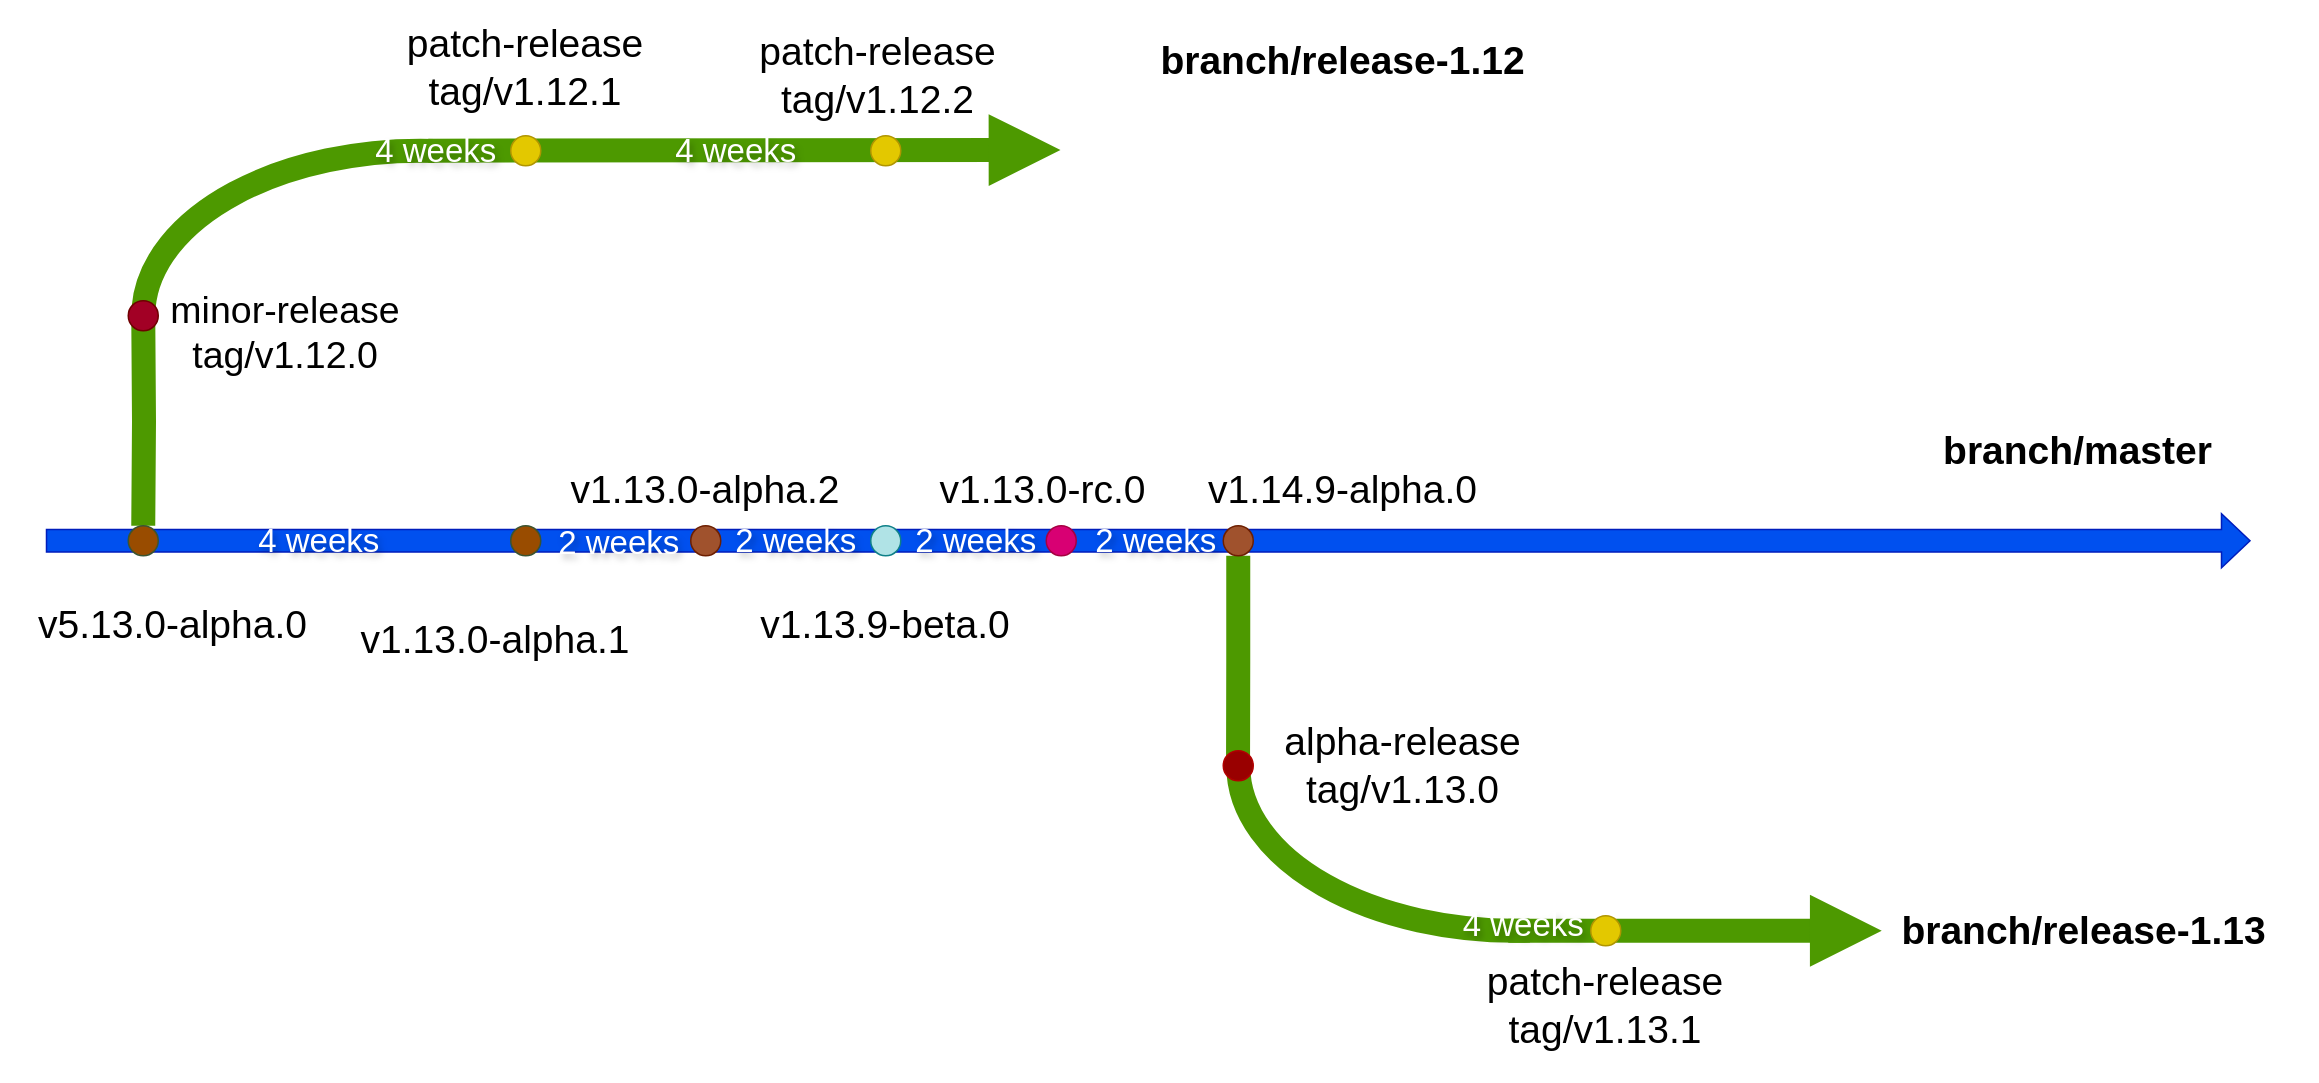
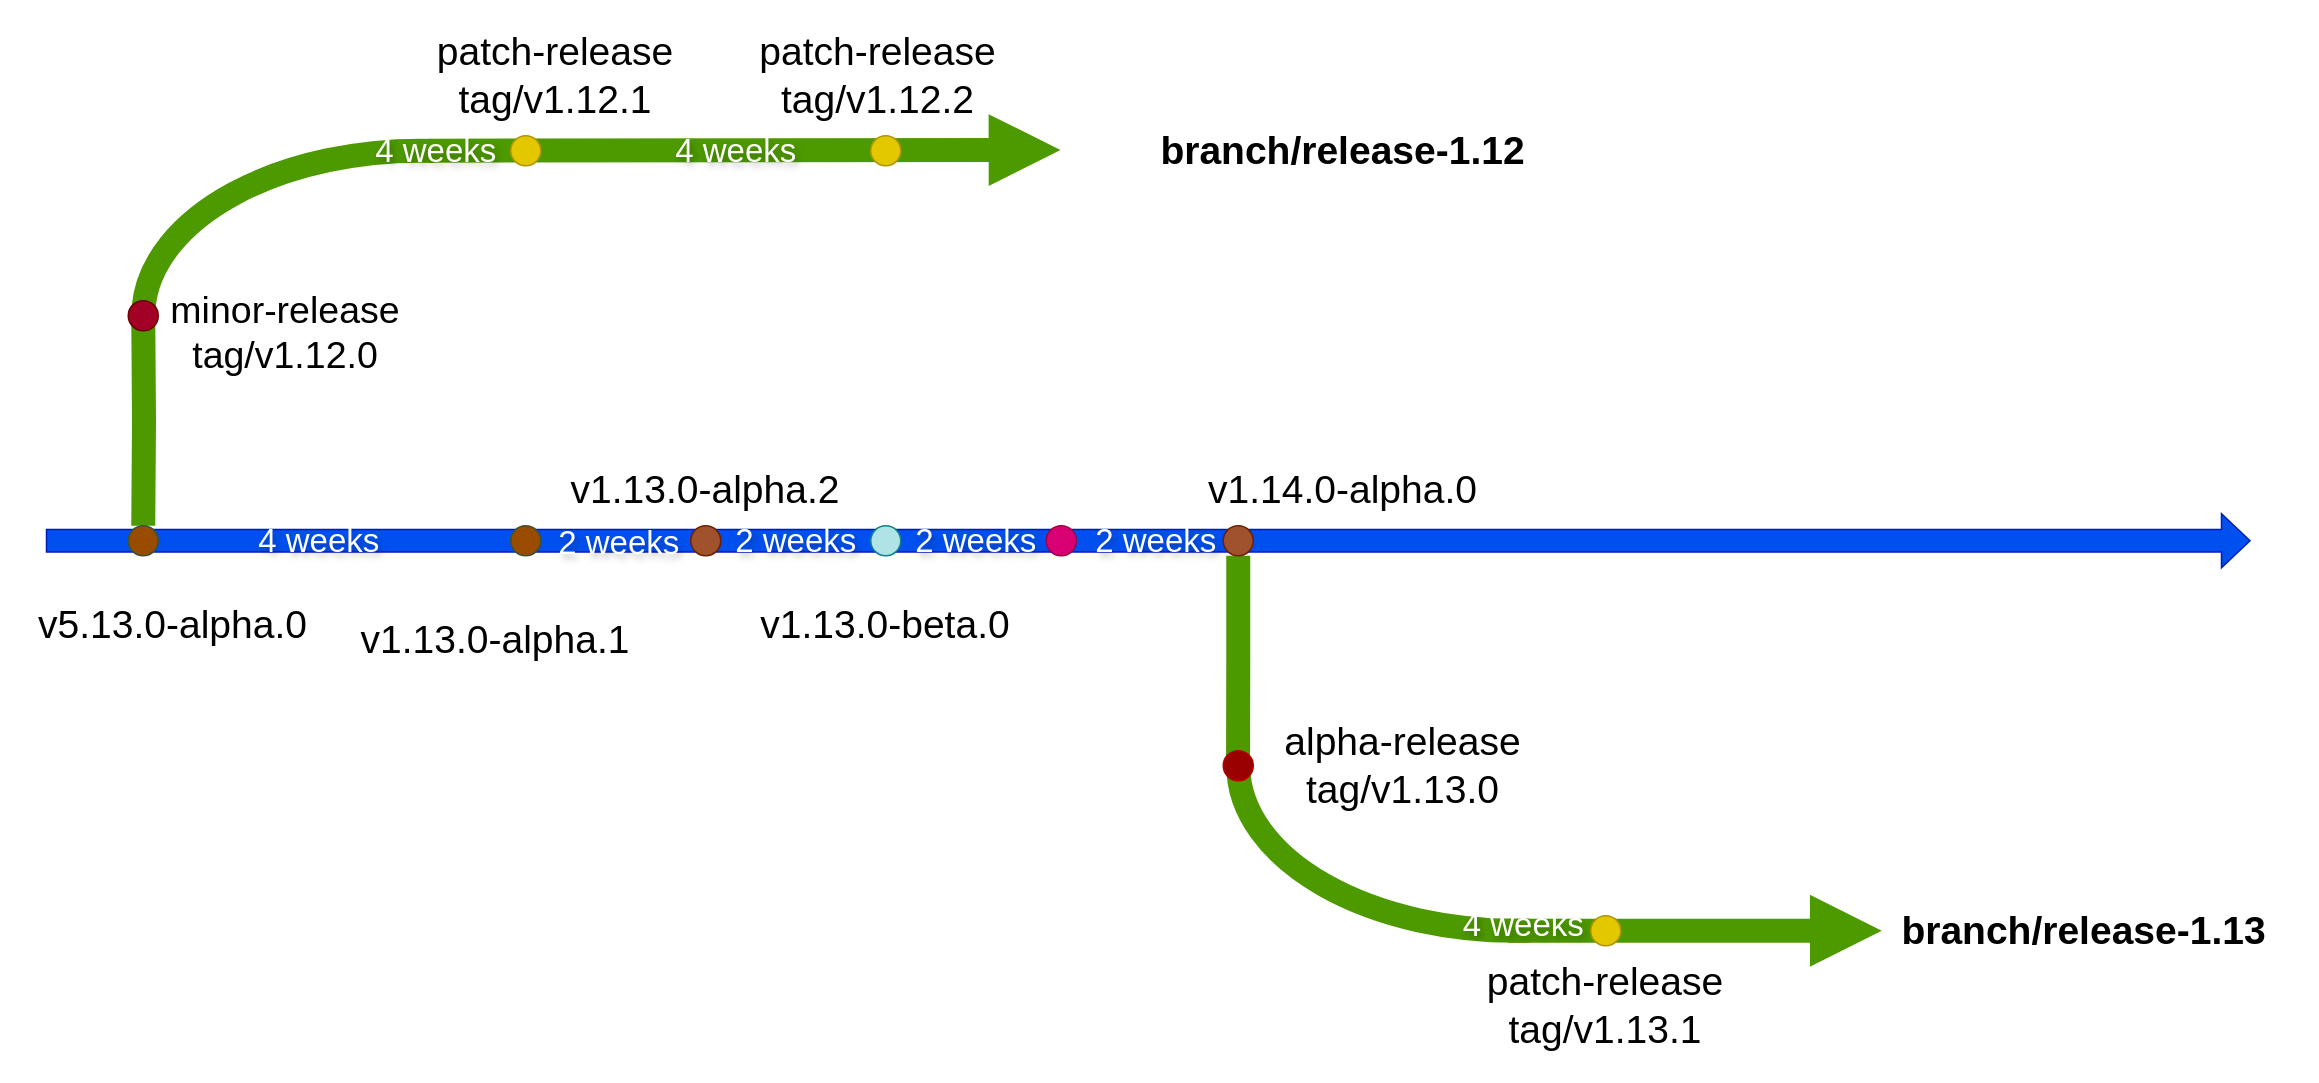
- <mxCell id="26" value="&lt;font style=&quot;font-size: 26px;&quot;&gt;&lt;b&gt;branch/release-1.12&lt;/b&gt;&lt;/font&gt;" style="text;html=1;align=center;verticalAlign=middle;whiteSpace=wrap;rounded=0;" vertex="1" parent="1"><mxGeometry x="760" y="10" width="270" height="60" as="geometry" /></mxCell>
+ <mxCell id="26" value="&lt;font style=&quot;font-size: 26px;&quot;&gt;&lt;b&gt;branch/release-1.12&lt;/b&gt;&lt;/font&gt;" style="text;html=1;align=center;verticalAlign=middle;whiteSpace=wrap;rounded=0;" vertex="1" parent="1"><mxGeometry x="760" y="70" width="270" height="60" as="geometry" /></mxCell>
- <mxCell id="30" value="&lt;font style=&quot;font-size: 26px;&quot;&gt;patch-release&lt;/font&gt;&lt;div&gt;&lt;font style=&quot;font-size: 26px;&quot;&gt;tag/v1.12.1&lt;/font&gt;&lt;/div&gt;" style="text;html=1;align=center;verticalAlign=middle;whiteSpace=wrap;rounded=0;" vertex="1" parent="1"><mxGeometry x="255" y="15" width="190" height="60" as="geometry" /></mxCell>
+ <mxCell id="30" value="&lt;font style=&quot;font-size: 26px;&quot;&gt;patch-release&lt;/font&gt;&lt;div&gt;&lt;font style=&quot;font-size: 26px;&quot;&gt;tag/v1.12.1&lt;/font&gt;&lt;/div&gt;" style="text;html=1;align=center;verticalAlign=middle;whiteSpace=wrap;rounded=0;" vertex="1" parent="1"><mxGeometry x="275" y="20" width="190" height="60" as="geometry" /></mxCell>
- <mxCell id="24" value="&lt;font style=&quot;font-size: 26px;&quot;&gt;&lt;b&gt;branch/master&lt;/b&gt;&lt;/font&gt;" style="text;html=1;align=center;verticalAlign=middle;whiteSpace=wrap;rounded=0;" vertex="1" parent="1"><mxGeometry x="1290" y="270" width="190" height="60" as="geometry" /></mxCell>
- <mxCell id="23" value="&lt;font style=&quot;font-size: 26px;&quot;&gt;&lt;br&gt;&lt;/font&gt;&lt;div&gt;&lt;font style=&quot;font-size: 26px;&quot;&gt;v1.13.0-rc.0&lt;/font&gt;&lt;/div&gt;" style="text;html=1;align=center;verticalAlign=middle;whiteSpace=wrap;rounded=0;" vertex="1" parent="1"><mxGeometry x="600" y="280" width="190" height="60" as="geometry" /></mxCell>
- <mxCell id="35" value="&lt;font style=&quot;font-size: 26px;&quot;&gt;&lt;br&gt;&lt;/font&gt;&lt;div&gt;&lt;font style=&quot;font-size: 26px;&quot;&gt;v1.14.9-alpha.0&lt;/font&gt;&lt;/div&gt;" style="text;html=1;align=center;verticalAlign=middle;whiteSpace=wrap;rounded=0;" vertex="1" parent="1"><mxGeometry x="800" y="280" width="190" height="60" as="geometry" /></mxCell>
+ <mxCell id="35" value="&lt;font style=&quot;font-size: 26px;&quot;&gt;&lt;br&gt;&lt;/font&gt;&lt;div&gt;&lt;font style=&quot;font-size: 26px;&quot;&gt;v1.14.0-alpha.0&lt;/font&gt;&lt;/div&gt;" style="text;html=1;align=center;verticalAlign=middle;whiteSpace=wrap;rounded=0;" vertex="1" parent="1"><mxGeometry x="800" y="280" width="190" height="60" as="geometry" /></mxCell>
- <mxCell id="22" value="&lt;font style=&quot;font-size: 26px;&quot;&gt;&lt;br&gt;&lt;/font&gt;&lt;div&gt;&lt;font style=&quot;font-size: 26px;&quot;&gt;v1.13.9-beta.0&lt;/font&gt;&lt;/div&gt;" style="text;html=1;align=center;verticalAlign=middle;whiteSpace=wrap;rounded=0;" vertex="1" parent="1"><mxGeometry x="495" y="370" width="190" height="60" as="geometry" /></mxCell>
+ <mxCell id="22" value="&lt;font style=&quot;font-size: 26px;&quot;&gt;&lt;br&gt;&lt;/font&gt;&lt;div&gt;&lt;font style=&quot;font-size: 26px;&quot;&gt;v1.13.0-beta.0&lt;/font&gt;&lt;/div&gt;" style="text;html=1;align=center;verticalAlign=middle;whiteSpace=wrap;rounded=0;" vertex="1" parent="1"><mxGeometry x="495" y="370" width="190" height="60" as="geometry" /></mxCell>
